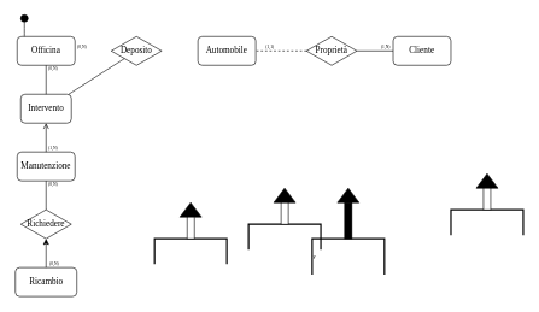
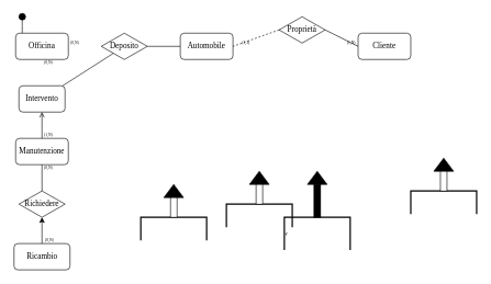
+ <mxCell id="16" value="" style="endArrow=none;html=1;rounded=0;shadow=0;sketch=0;startSize=6;endSize=6;targetPerimeterSpacing=0;jumpStyle=none;jumpSize=6;entryX=1;entryY=0.5;entryDx=0;entryDy=0;exitX=0;exitY=0.5;exitDx=0;exitDy=0;" edge="1" parent="1" source="3" target="9"><mxGeometry width="50" height="50" relative="1" as="geometry"><mxPoint x="193" y="190" as="sourcePoint" /><mxPoint x="193" y="130" as="targetPoint" /></mxGeometry></mxCell>
- <mxCell id="10" value="Proprietà" style="rhombus;whiteSpace=wrap;html=1;fontFamily=Comic Sans MS;strokeColor=#000000;fillColor=#FFFFFF;gradientColor=none;" vertex="1" parent="1"><mxGeometry x="423" y="50" width="70" height="40" as="geometry" /></mxCell>
+ <mxCell id="10" value="Proprietà" style="rhombus;whiteSpace=wrap;html=1;fontFamily=Comic Sans MS;strokeColor=#000000;fillColor=#FFFFFF;gradientColor=none;" vertex="1" parent="1"><mxGeometry x="423" y="25" width="70" height="40" as="geometry" /></mxCell>
- <mxCell id="11" value="" style="endArrow=none;html=1;rounded=0;shadow=0;sketch=0;startSize=6;endSize=6;targetPerimeterSpacing=0;jumpStyle=none;jumpSize=6;entryX=0.5;entryY=1;entryDx=0;entryDy=0;exitX=0.5;exitY=0;exitDx=0;exitDy=0;" edge="1" parent="1" source="7" target="2"><mxGeometry width="50" height="50" relative="1" as="geometry"><mxPoint x="123" y="160" as="sourcePoint" /><mxPoint x="143" y="110" as="targetPoint" /></mxGeometry></mxCell>
